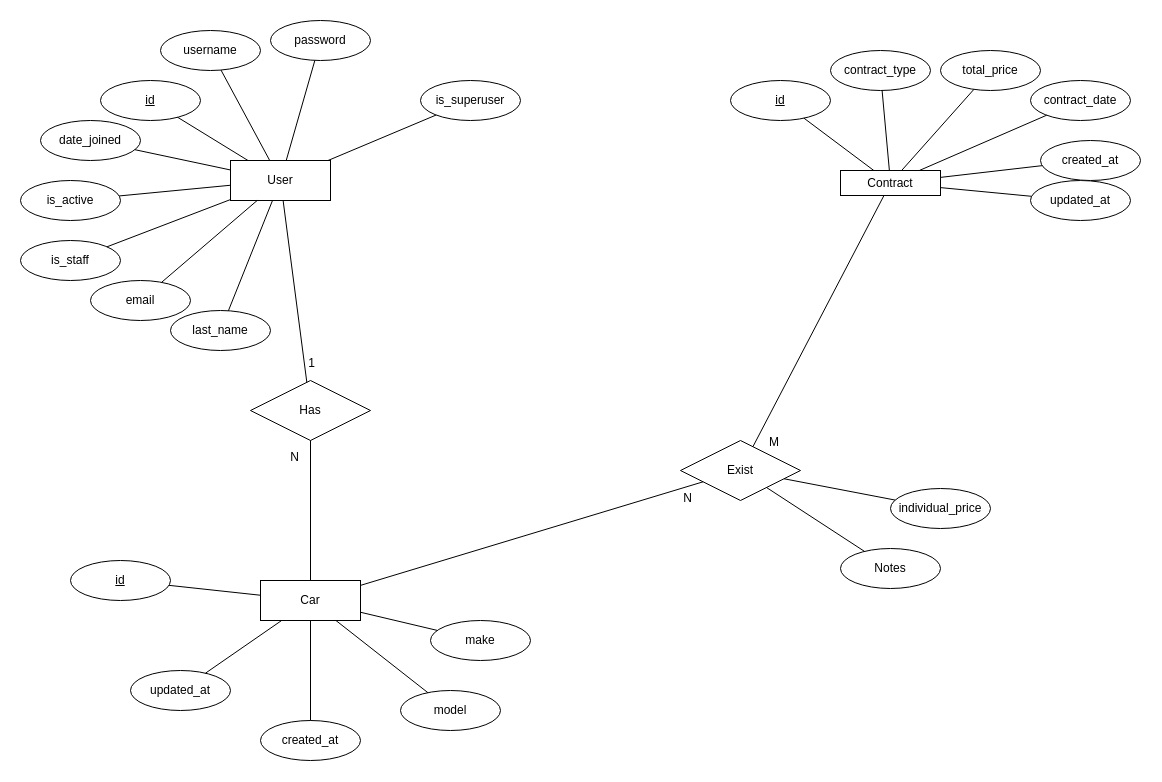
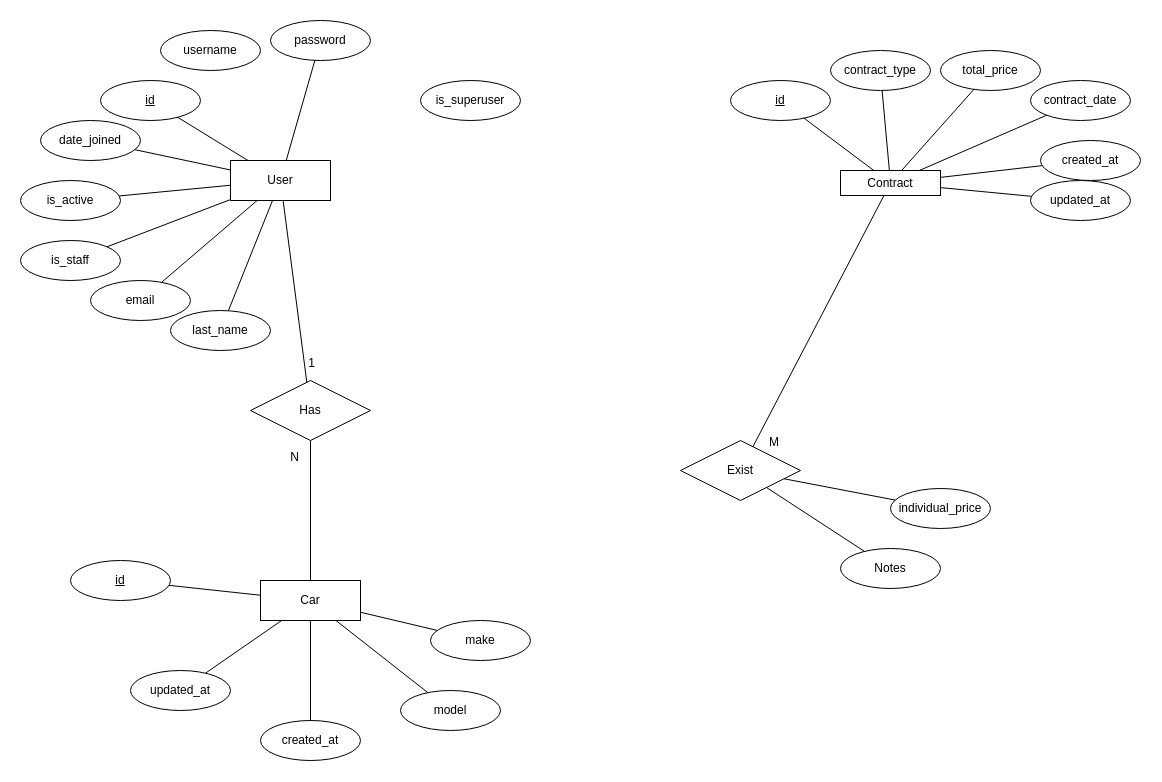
- <mxCell id="8" value="" style="endArrow=none;html=1;rounded=0;" edge="1" parent="1" source="4" target="2"><mxGeometry relative="1" as="geometry"><mxPoint x="360" y="118" as="sourcePoint" /><mxPoint x="424" y="170" as="targetPoint" /></mxGeometry></mxCell>
- <mxCell id="18" value="" style="endArrow=none;html=1;rounded=0;" edge="1" parent="1" source="17" target="2"><mxGeometry relative="1" as="geometry"><mxPoint x="370" y="423" as="sourcePoint" /><mxPoint x="299" y="465" as="targetPoint" /></mxGeometry></mxCell>
- <mxCell id="51" value="" style="endArrow=none;html=1;rounded=0;" edge="1" parent="1" source="36" target="6"><mxGeometry relative="1" as="geometry"><mxPoint x="328" y="590" as="sourcePoint" /><mxPoint x="390" y="435" as="targetPoint" /></mxGeometry></mxCell>
- <mxCell id="52" value="N" style="resizable=0;html=1;whiteSpace=wrap;align=right;verticalAlign=bottom;" connectable="0" vertex="1" parent="51"><mxGeometry x="1" relative="1" as="geometry"><mxPoint x="-10" y="25" as="offset" /></mxGeometry></mxCell>
